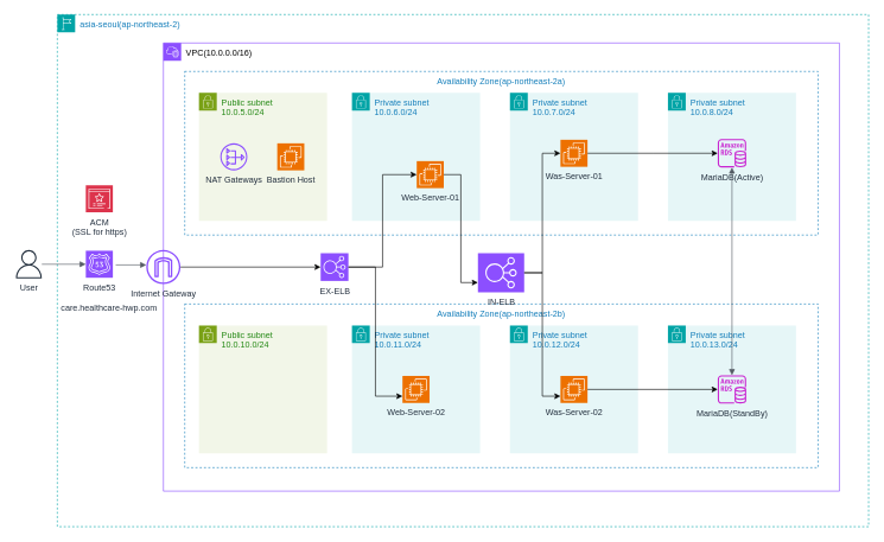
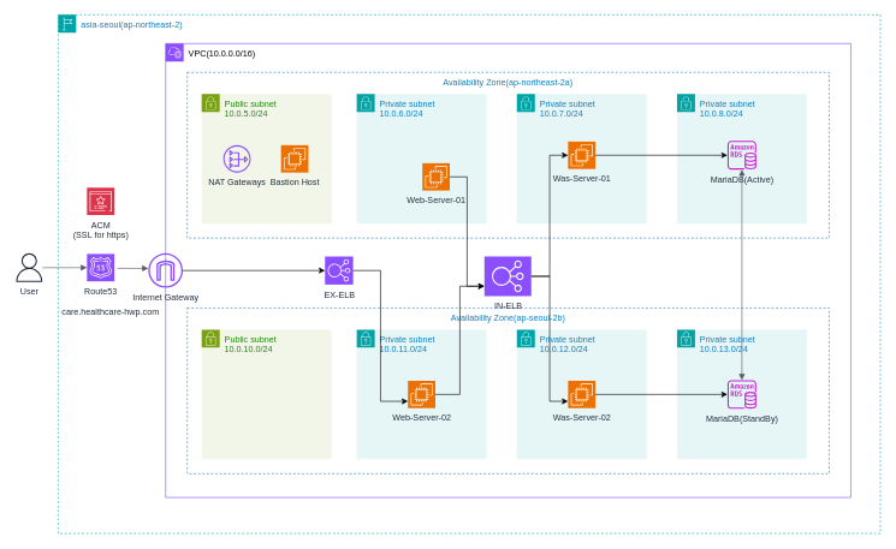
- <mxCell id="25" style="edgeStyle=orthogonalEdgeStyle;rounded=0;orthogonalLoop=1;jettySize=auto;html=1;entryX=0;entryY=0.5;entryDx=0;entryDy=0;entryPerimeter=0;" edge="1" parent="3" source="23" target="11"><mxGeometry relative="1" as="geometry" /></mxCell>
- <mxCell id="5" value="Availability Zone(ap-northeast-2b)" style="fillColor=none;strokeColor=#147EBA;dashed=1;verticalAlign=top;fontStyle=0;fontColor=#147EBA;whiteSpace=wrap;html=1;" vertex="1" parent="3"><mxGeometry x="30" y="367" width="890" height="230" as="geometry" /></mxCell>
+ <mxCell id="5" value="Availability Zone(ap-seoul-2b)" style="fillColor=none;strokeColor=#147EBA;dashed=1;verticalAlign=top;fontStyle=0;fontColor=#147EBA;whiteSpace=wrap;html=1;" vertex="1" parent="3"><mxGeometry x="30" y="367" width="890" height="230" as="geometry" /></mxCell>
+ <mxCell id="28" style="edgeStyle=orthogonalEdgeStyle;rounded=0;orthogonalLoop=1;jettySize=auto;html=1;entryX=0;entryY=0.75;entryDx=0;entryDy=0;entryPerimeter=0;" edge="1" parent="3" source="13" target="24"><mxGeometry relative="1" as="geometry" /></mxCell>
